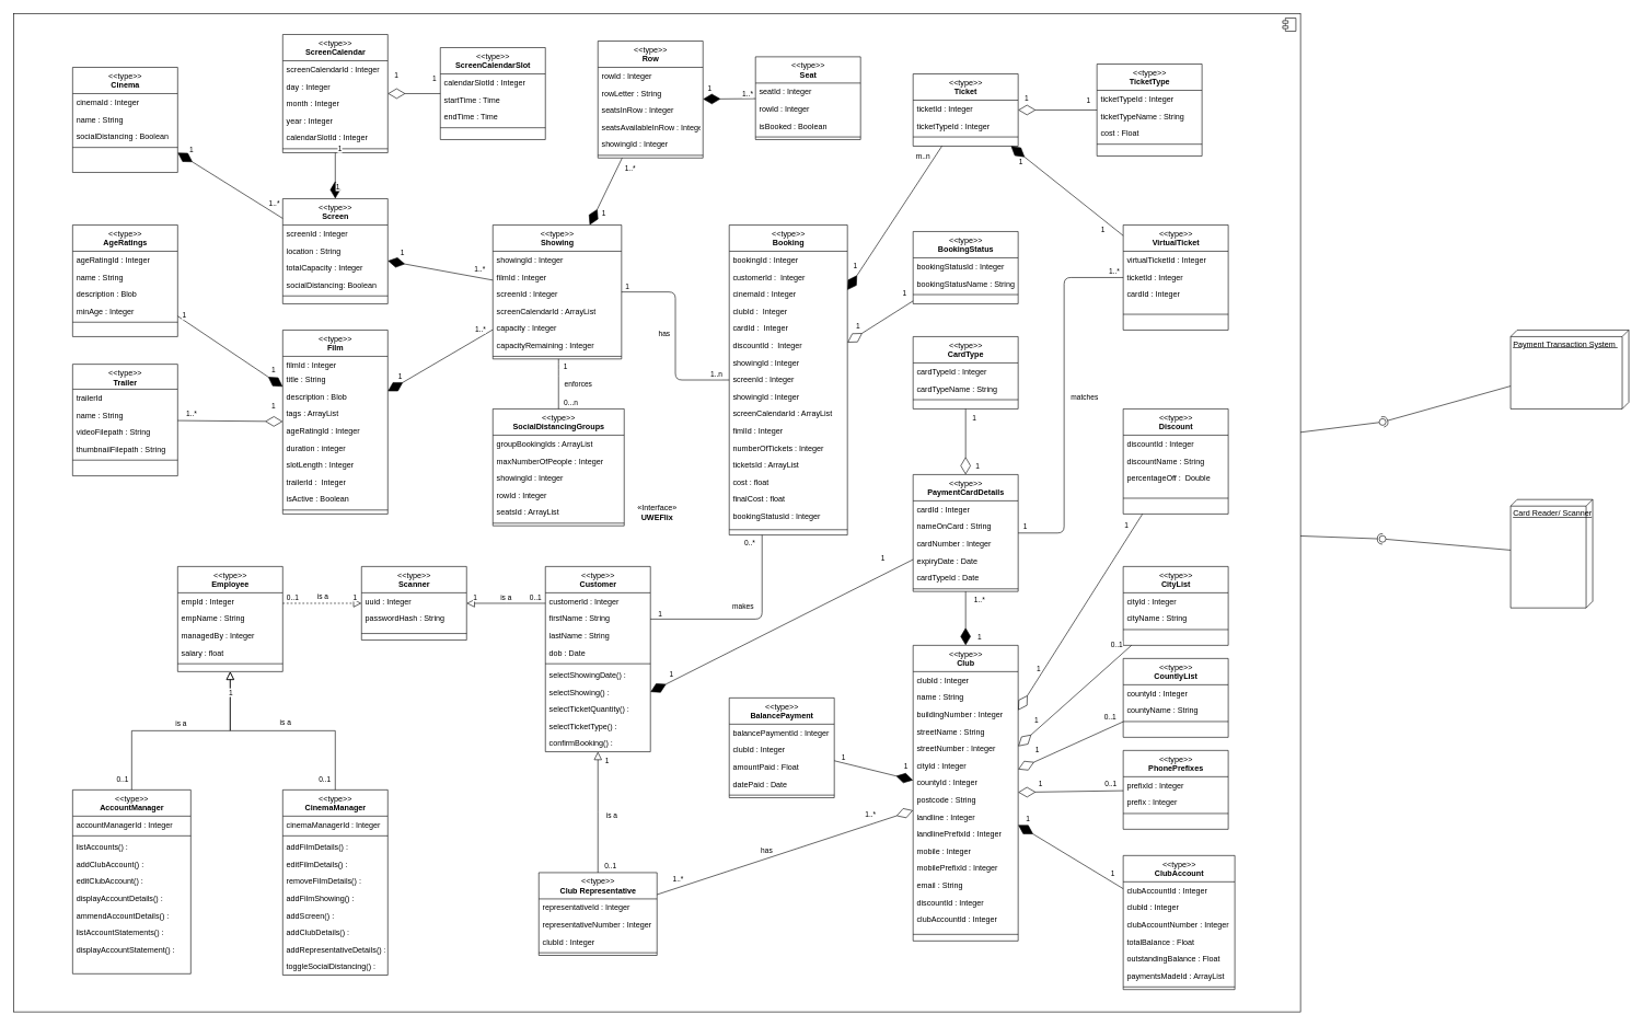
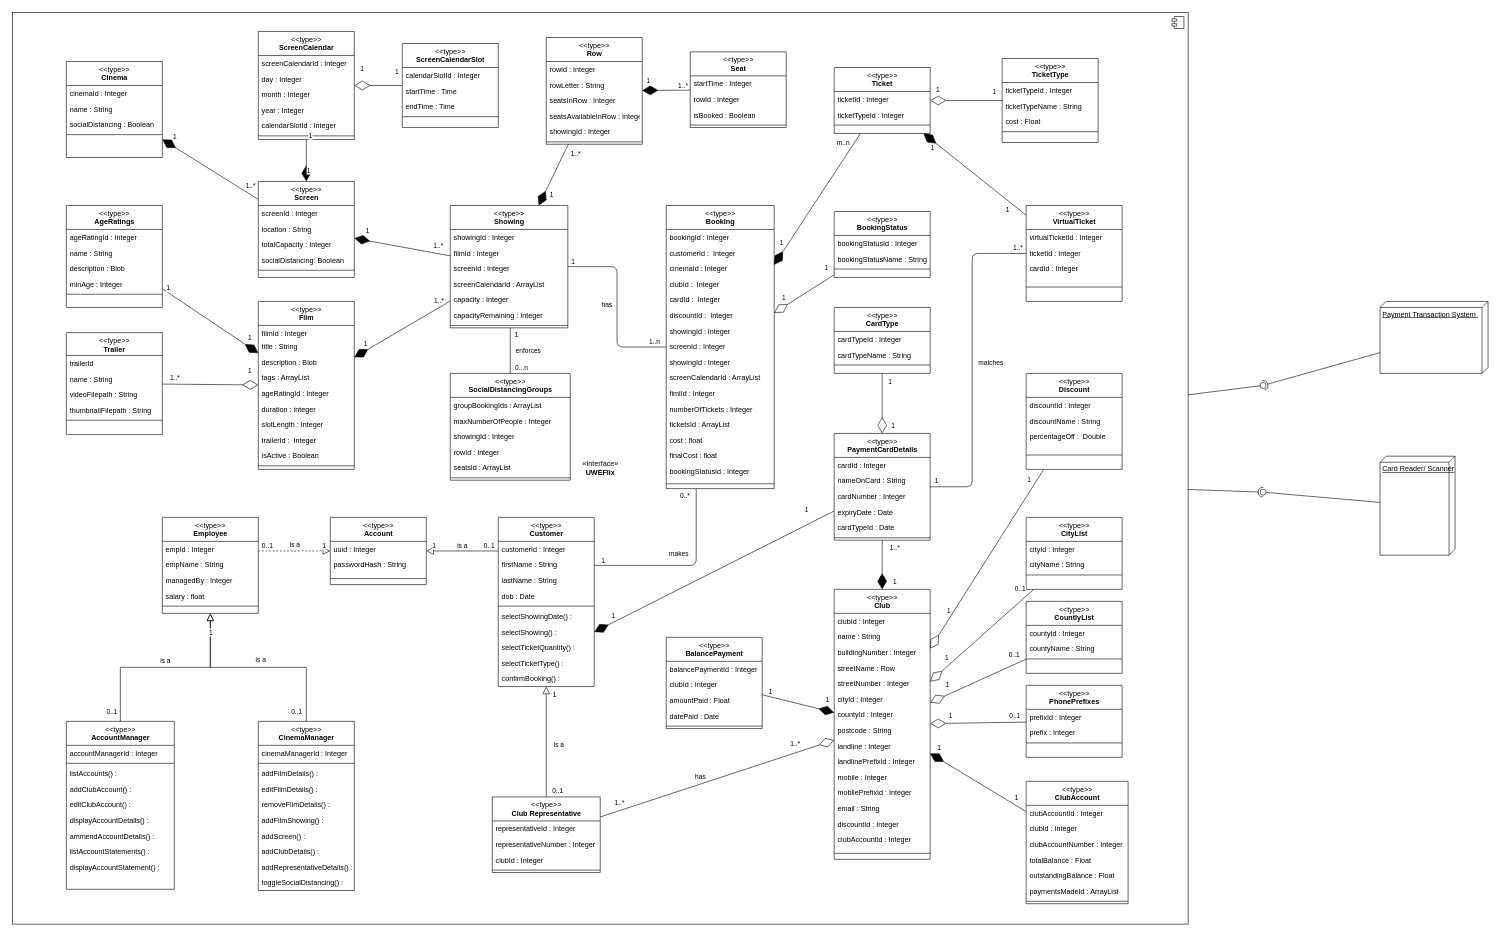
- <mxCell id="297" value="seatId : Integer" style="text;align=left;verticalAlign=top;spacingLeft=4;spacingRight=4;overflow=hidden;rotatable=0;points=[[0,0.5],[1,0.5]];portConstraint=eastwest;" parent="296" vertex="1"><mxGeometry y="40" width="160" height="26" as="geometry" /></mxCell>
+ <mxCell id="297" value="startTime : Integer" style="text;align=left;verticalAlign=top;spacingLeft=4;spacingRight=4;overflow=hidden;rotatable=0;points=[[0,0.5],[1,0.5]];portConstraint=eastwest;" parent="296" vertex="1"><mxGeometry y="40" width="160" height="26" as="geometry" /></mxCell>
- <mxCell id="50" value="&amp;lt;&amp;lt;type&amp;gt;&amp;gt;&lt;br&gt;&lt;b&gt;Scanner&lt;/b&gt;" style="swimlane;fontStyle=0;align=center;verticalAlign=top;childLayout=stackLayout;horizontal=1;startSize=40;horizontalStack=0;resizeParent=1;resizeLast=0;collapsible=1;marginBottom=0;rounded=0;shadow=0;strokeWidth=1;html=1;" parent="1" vertex="1"><mxGeometry x="550" y="862" width="160" height="112" as="geometry"><mxRectangle x="550" y="140" width="160" height="26" as="alternateBounds" /></mxGeometry></mxCell>
+ <mxCell id="50" value="&amp;lt;&amp;lt;type&amp;gt;&amp;gt;&lt;br&gt;&lt;b&gt;Account&lt;/b&gt;" style="swimlane;fontStyle=0;align=center;verticalAlign=top;childLayout=stackLayout;horizontal=1;startSize=40;horizontalStack=0;resizeParent=1;resizeLast=0;collapsible=1;marginBottom=0;rounded=0;shadow=0;strokeWidth=1;html=1;" parent="1" vertex="1"><mxGeometry x="550" y="862" width="160" height="112" as="geometry"><mxRectangle x="550" y="140" width="160" height="26" as="alternateBounds" /></mxGeometry></mxCell>
- <mxCell id="113" value="streetName : String" style="text;align=left;verticalAlign=top;spacingLeft=4;spacingRight=4;overflow=hidden;rotatable=0;points=[[0,0.5],[1,0.5]];portConstraint=eastwest;rounded=0;shadow=0;html=0;" parent="109" vertex="1"><mxGeometry y="118" width="160" height="26" as="geometry" /></mxCell>
+ <mxCell id="113" value="streetName : Row" style="text;align=left;verticalAlign=top;spacingLeft=4;spacingRight=4;overflow=hidden;rotatable=0;points=[[0,0.5],[1,0.5]];portConstraint=eastwest;rounded=0;shadow=0;html=0;" parent="109" vertex="1"><mxGeometry y="118" width="160" height="26" as="geometry" /></mxCell>
